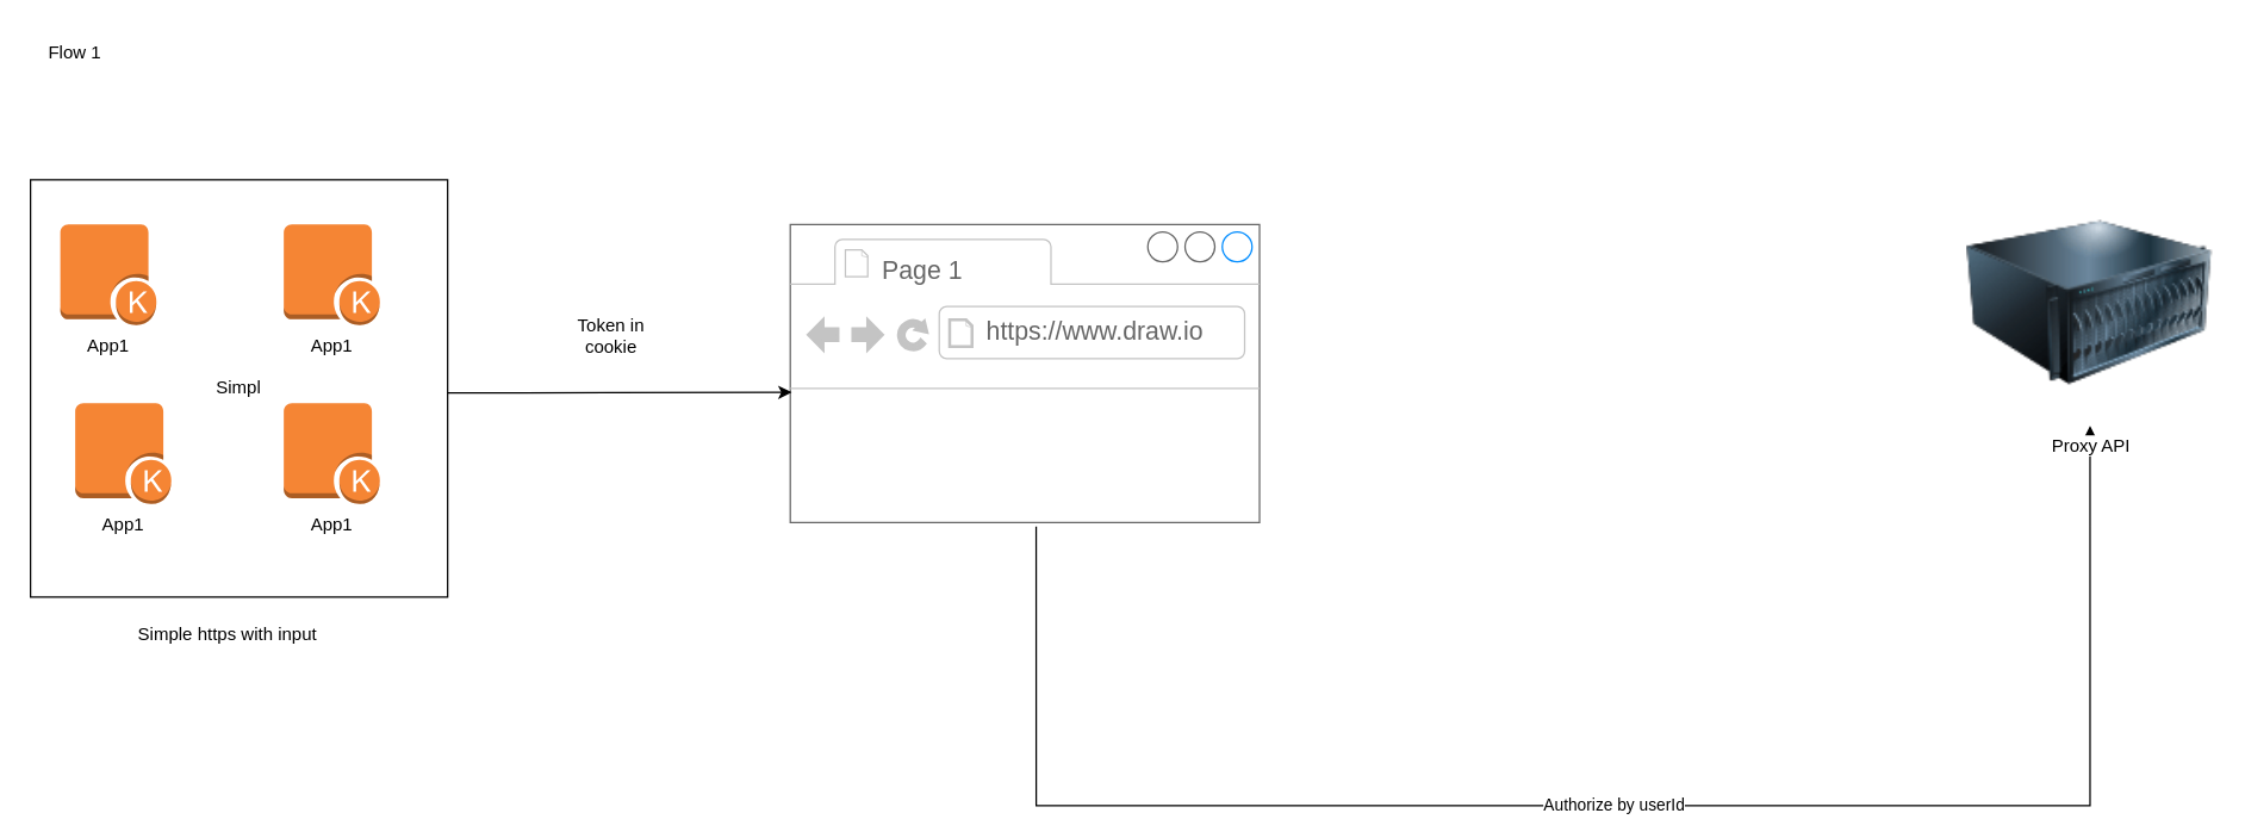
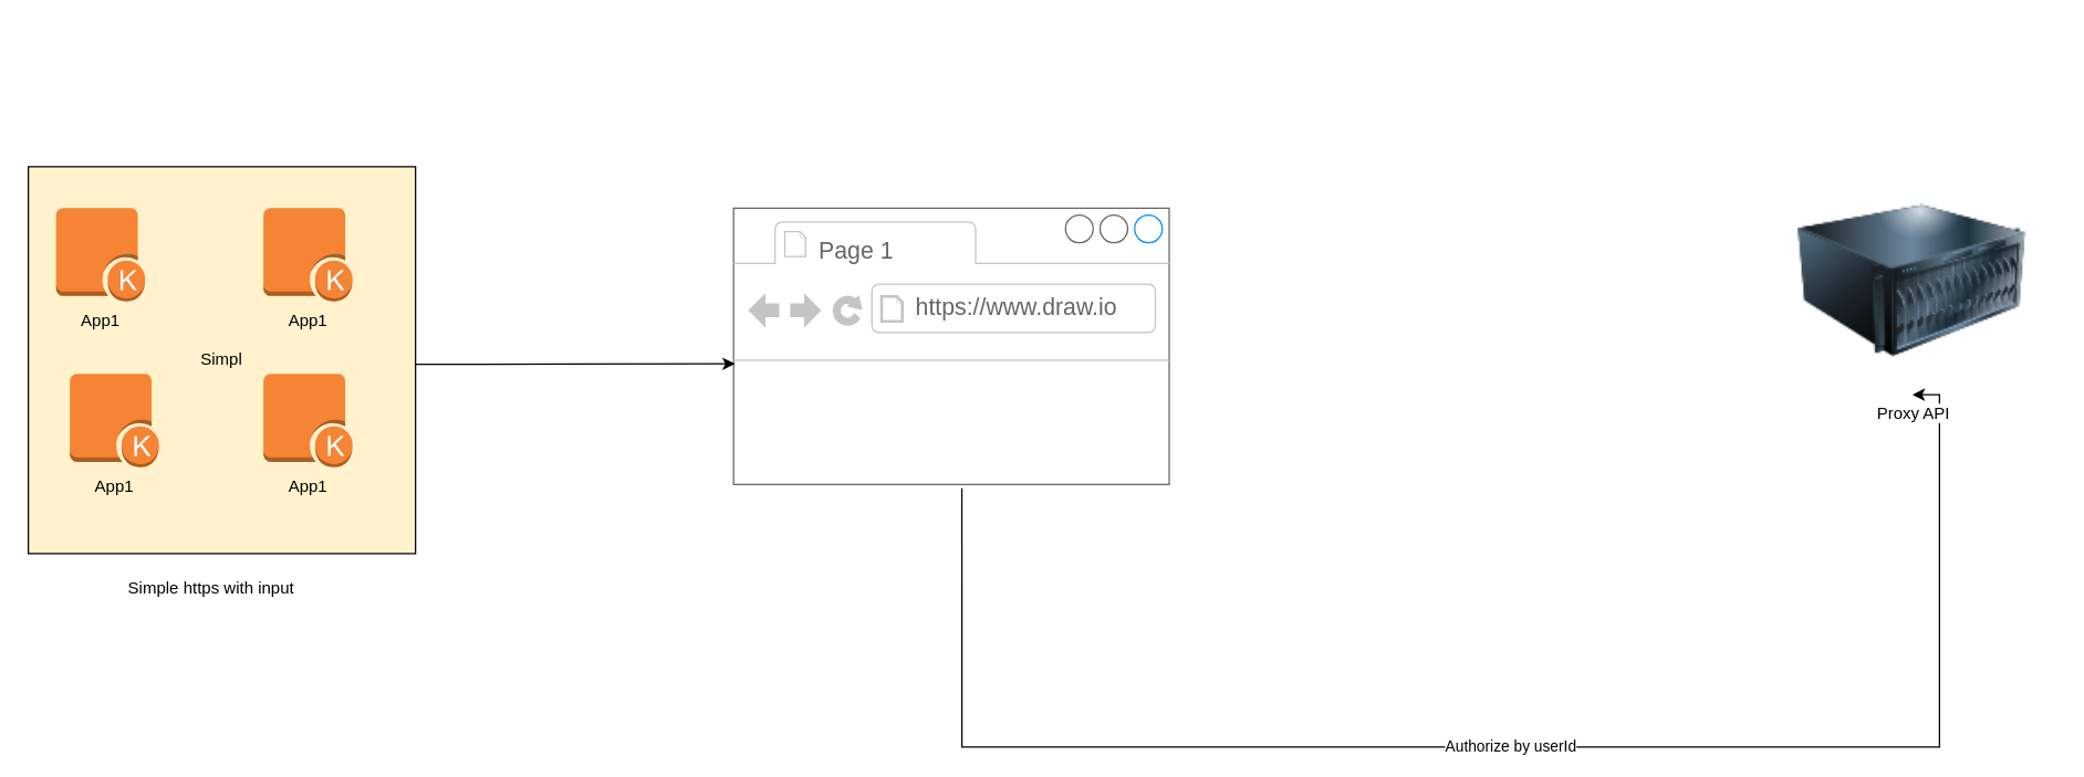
- <mxCell id="14" value="Flow 1" style="text;html=1;align=center;verticalAlign=middle;whiteSpace=wrap;rounded=0;" parent="1" vertex="1"><mxGeometry x="20" y="20" width="60" height="30" as="geometry" /></mxCell>
- <mxCell id="12" value="Proxy API" style="image;html=1;image=img/lib/clip_art/computers/Server_128x128.png" parent="1" vertex="1"><mxGeometry x="1320" y="120" width="165" height="165" as="geometry" /></mxCell>
+ <mxCell id="12" value="Proxy API" style="image;html=1;image=img/lib/clip_art/computers/Server_128x128.png" parent="1" vertex="1"><mxGeometry x="1300" y="120" width="165" height="165" as="geometry" /></mxCell>
- <mxCell id="11" value="Token in cookie" style="text;html=1;align=center;verticalAlign=middle;whiteSpace=wrap;rounded=0;" parent="1" vertex="1"><mxGeometry x="380" y="210" width="60" height="30" as="geometry" /></mxCell>
- <mxCell id="6" value="Simpl" style="whiteSpace=wrap;html=1;aspect=fixed;" parent="1" vertex="1"><mxGeometry x="20" y="120" width="280" height="280" as="geometry" /></mxCell>
+ <mxCell id="6" value="Simpl" style="whiteSpace=wrap;html=1;aspect=fixed;fillColor=#fff2cc;" parent="1" vertex="1"><mxGeometry x="20" y="120" width="280" height="280" as="geometry" /></mxCell>
